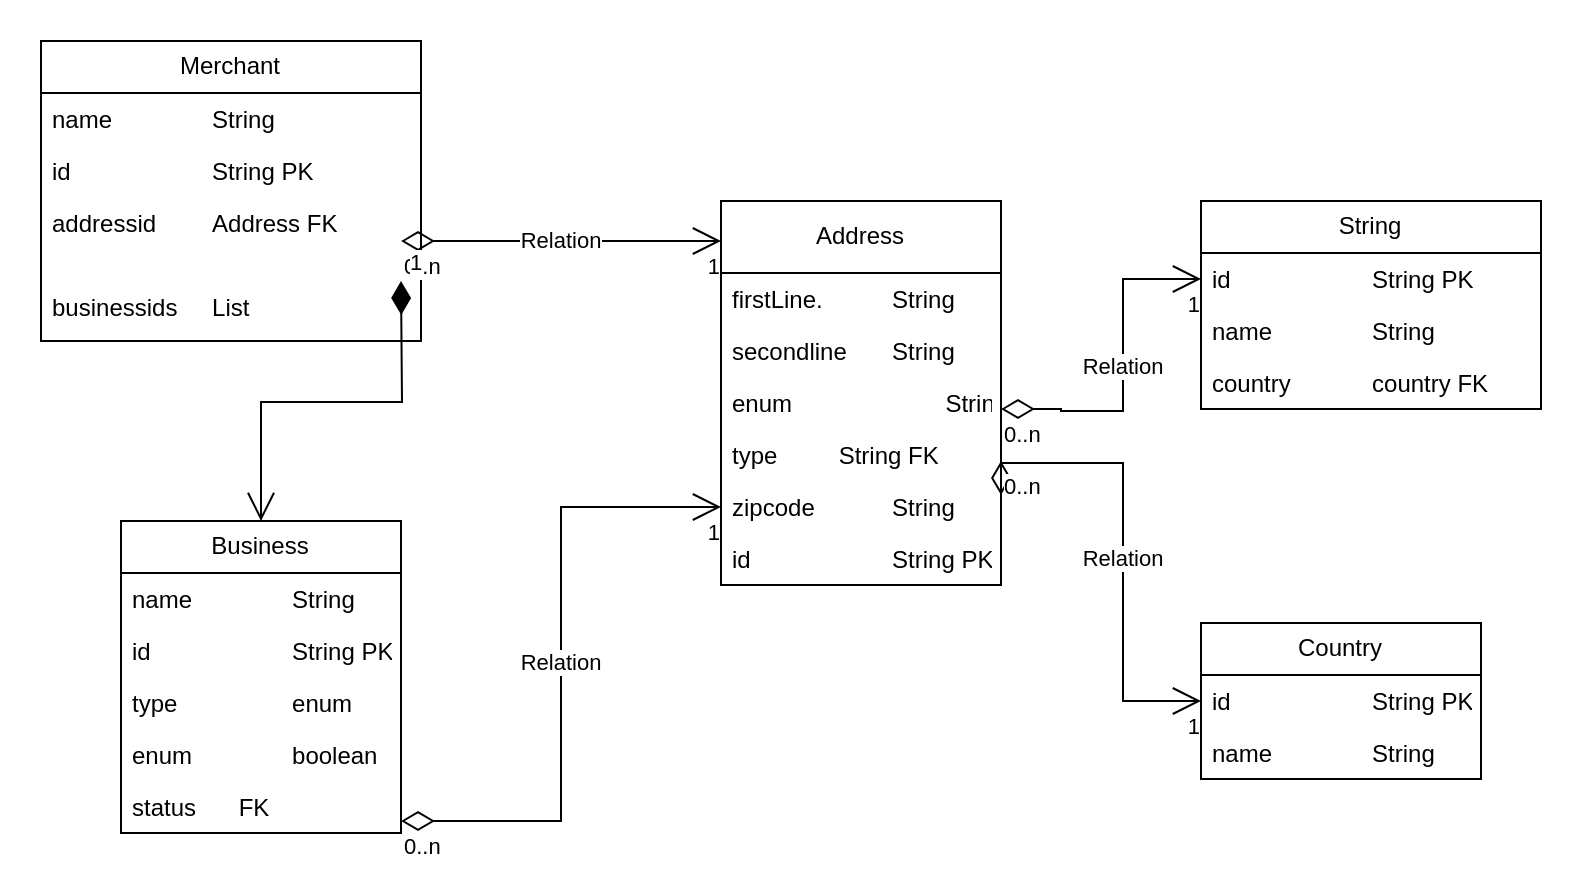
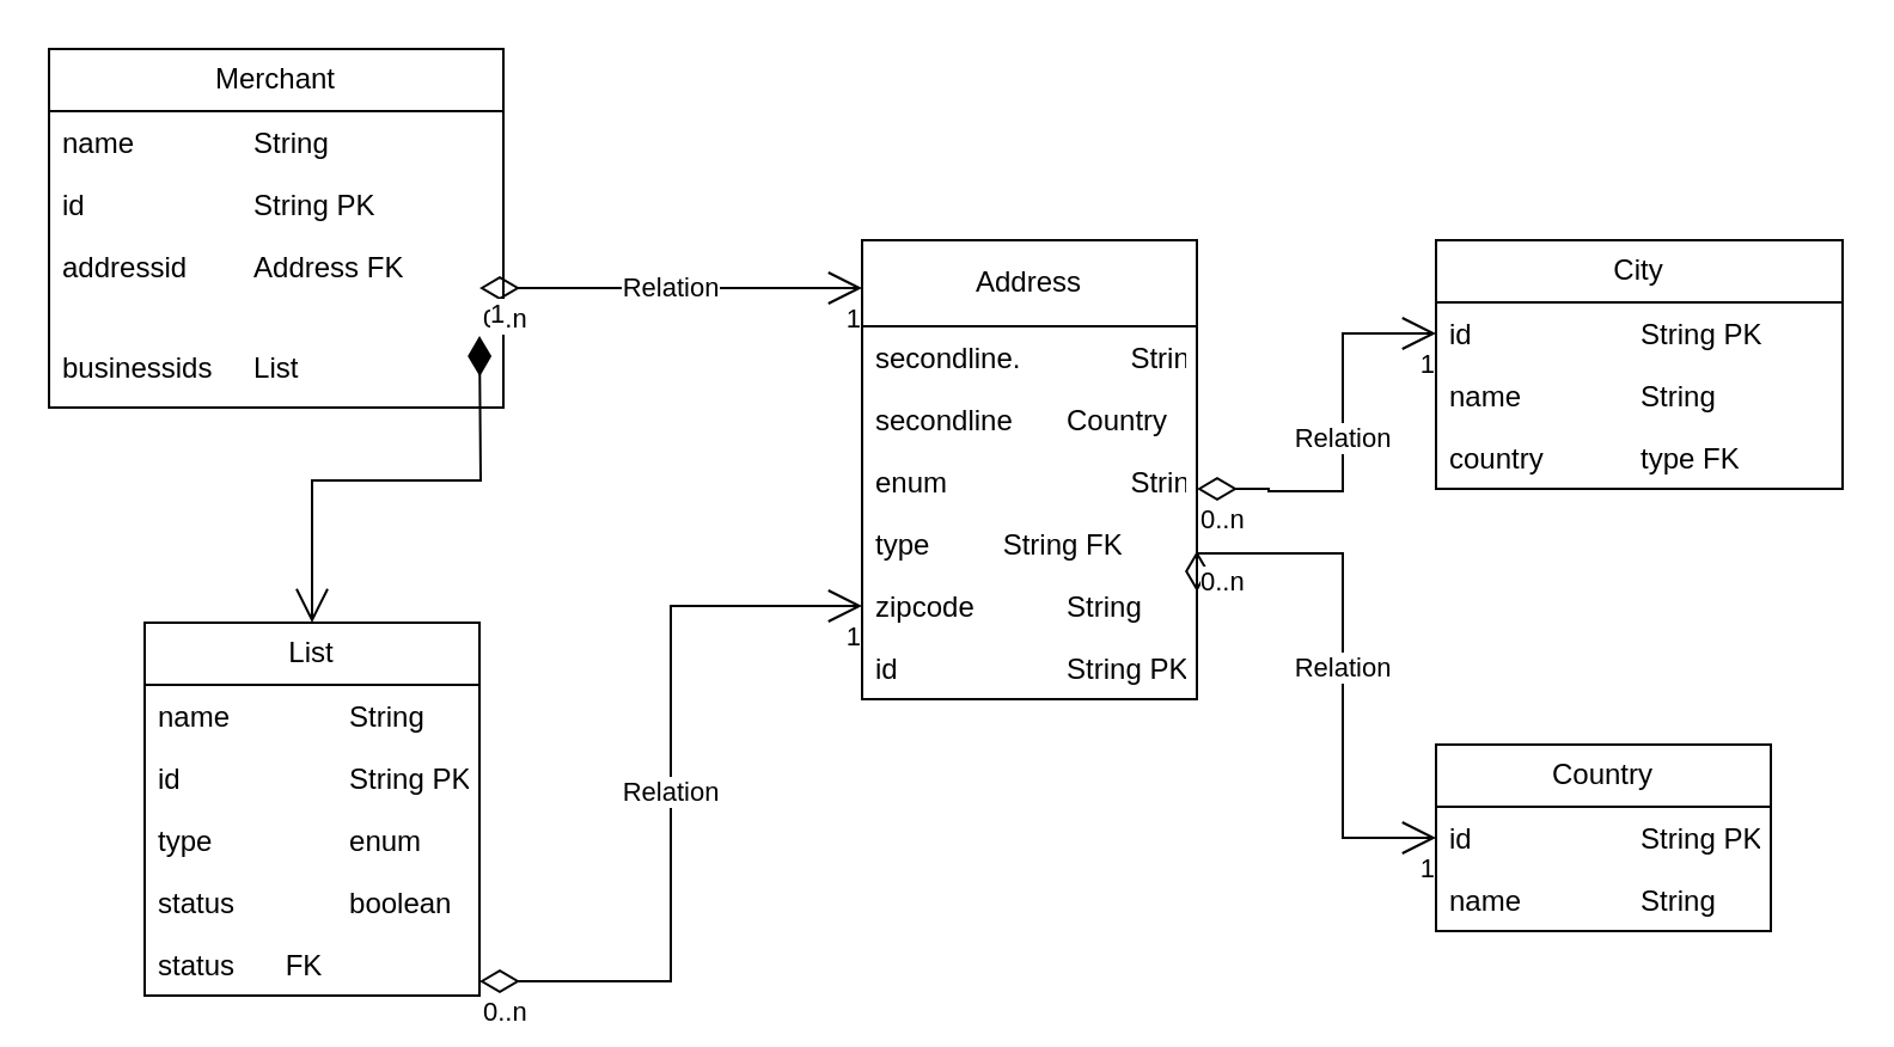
- <mxCell id="27" value="String" style="swimlane;fontStyle=0;childLayout=stackLayout;horizontal=1;startSize=26;fillColor=none;horizontalStack=0;resizeParent=1;resizeParentMax=0;resizeLast=0;collapsible=1;marginBottom=0;whiteSpace=wrap;html=1;" vertex="1" parent="1"><mxGeometry x="600" y="100" width="170" height="104" as="geometry" /></mxCell>
+ <mxCell id="27" value="City" style="swimlane;fontStyle=0;childLayout=stackLayout;horizontal=1;startSize=26;fillColor=none;horizontalStack=0;resizeParent=1;resizeParentMax=0;resizeLast=0;collapsible=1;marginBottom=0;whiteSpace=wrap;html=1;" vertex="1" parent="1"><mxGeometry x="600" y="100" width="170" height="104" as="geometry" /></mxCell>
- <mxCell id="8" value="firstLine.&amp;nbsp;&lt;span style=&quot;white-space: pre;&quot;&gt;&#09;&lt;span style=&quot;white-space: pre;&quot;&gt;&#09;String&lt;/span&gt;&lt;/span&gt;" style="text;strokeColor=none;fillColor=none;align=left;verticalAlign=top;spacingLeft=4;spacingRight=4;overflow=hidden;rotatable=0;points=[[0,0.5],[1,0.5]];portConstraint=eastwest;whiteSpace=wrap;html=1;" vertex="1" parent="7"><mxGeometry y="36" width="140" height="26" as="geometry" /></mxCell>
+ <mxCell id="8" value="secondline.&amp;nbsp;&lt;span style=&quot;white-space: pre;&quot;&gt;&#09;&lt;span style=&quot;white-space: pre;&quot;&gt;&#09;String&lt;/span&gt;&lt;/span&gt;" style="text;strokeColor=none;fillColor=none;align=left;verticalAlign=top;spacingLeft=4;spacingRight=4;overflow=hidden;rotatable=0;points=[[0,0.5],[1,0.5]];portConstraint=eastwest;whiteSpace=wrap;html=1;" vertex="1" parent="7"><mxGeometry y="36" width="140" height="26" as="geometry" /></mxCell>
- <mxCell id="9" value="secondline&lt;span style=&quot;white-space: pre;&quot;&gt;&#09;String&lt;/span&gt;" style="text;strokeColor=none;fillColor=none;align=left;verticalAlign=top;spacingLeft=4;spacingRight=4;overflow=hidden;rotatable=0;points=[[0,0.5],[1,0.5]];portConstraint=eastwest;whiteSpace=wrap;html=1;" vertex="1" parent="7"><mxGeometry y="62" width="140" height="26" as="geometry" /></mxCell>
+ <mxCell id="9" value="secondline&lt;span style=&quot;white-space: pre;&quot;&gt;&#09;Country&lt;/span&gt;" style="text;strokeColor=none;fillColor=none;align=left;verticalAlign=top;spacingLeft=4;spacingRight=4;overflow=hidden;rotatable=0;points=[[0,0.5],[1,0.5]];portConstraint=eastwest;whiteSpace=wrap;html=1;" vertex="1" parent="7"><mxGeometry y="62" width="140" height="26" as="geometry" /></mxCell>
- <mxCell id="30" value="country&amp;nbsp;&lt;span style=&quot;white-space: pre;&quot;&gt;&#09;&lt;span style=&quot;white-space: pre;&quot;&gt;&#09;country FK&lt;/span&gt;&lt;/span&gt;" style="text;strokeColor=none;fillColor=none;align=left;verticalAlign=top;spacingLeft=4;spacingRight=4;overflow=hidden;rotatable=0;points=[[0,0.5],[1,0.5]];portConstraint=eastwest;whiteSpace=wrap;html=1;" vertex="1" parent="27"><mxGeometry y="78" width="170" height="26" as="geometry" /></mxCell>
+ <mxCell id="30" value="country&amp;nbsp;&lt;span style=&quot;white-space: pre;&quot;&gt;&#09;&lt;span style=&quot;white-space: pre;&quot;&gt;&#09;type FK&lt;/span&gt;&lt;/span&gt;" style="text;strokeColor=none;fillColor=none;align=left;verticalAlign=top;spacingLeft=4;spacingRight=4;overflow=hidden;rotatable=0;points=[[0,0.5],[1,0.5]];portConstraint=eastwest;whiteSpace=wrap;html=1;" vertex="1" parent="27"><mxGeometry y="78" width="170" height="26" as="geometry" /></mxCell>
- <mxCell id="17" value="Business" style="swimlane;fontStyle=0;childLayout=stackLayout;horizontal=1;startSize=26;fillColor=none;horizontalStack=0;resizeParent=1;resizeParentMax=0;resizeLast=0;collapsible=1;marginBottom=0;whiteSpace=wrap;html=1;" vertex="1" parent="1"><mxGeometry x="60" y="260" width="140" height="156" as="geometry"><mxRectangle x="100" y="430" width="90" height="30" as="alternateBounds" /></mxGeometry></mxCell>
+ <mxCell id="17" value="List" style="swimlane;fontStyle=0;childLayout=stackLayout;horizontal=1;startSize=26;fillColor=none;horizontalStack=0;resizeParent=1;resizeParentMax=0;resizeLast=0;collapsible=1;marginBottom=0;whiteSpace=wrap;html=1;" vertex="1" parent="1"><mxGeometry x="60" y="260" width="140" height="156" as="geometry"><mxRectangle x="100" y="430" width="90" height="30" as="alternateBounds" /></mxGeometry></mxCell>
- <mxCell id="21" value="enum&lt;span style=&quot;white-space: pre;&quot;&gt;&#09;&lt;span style=&quot;white-space: pre;&quot;&gt;&#09;boolean&lt;/span&gt;&lt;/span&gt;" style="text;strokeColor=none;fillColor=none;align=left;verticalAlign=top;spacingLeft=4;spacingRight=4;overflow=hidden;rotatable=0;points=[[0,0.5],[1,0.5]];portConstraint=eastwest;whiteSpace=wrap;html=1;" vertex="1" parent="17"><mxGeometry y="104" width="140" height="26" as="geometry" /></mxCell>
+ <mxCell id="21" value="status&lt;span style=&quot;white-space: pre;&quot;&gt;&#09;&lt;span style=&quot;white-space: pre;&quot;&gt;&#09;boolean&lt;/span&gt;&lt;/span&gt;" style="text;strokeColor=none;fillColor=none;align=left;verticalAlign=top;spacingLeft=4;spacingRight=4;overflow=hidden;rotatable=0;points=[[0,0.5],[1,0.5]];portConstraint=eastwest;whiteSpace=wrap;html=1;" vertex="1" parent="17"><mxGeometry y="104" width="140" height="26" as="geometry" /></mxCell>
